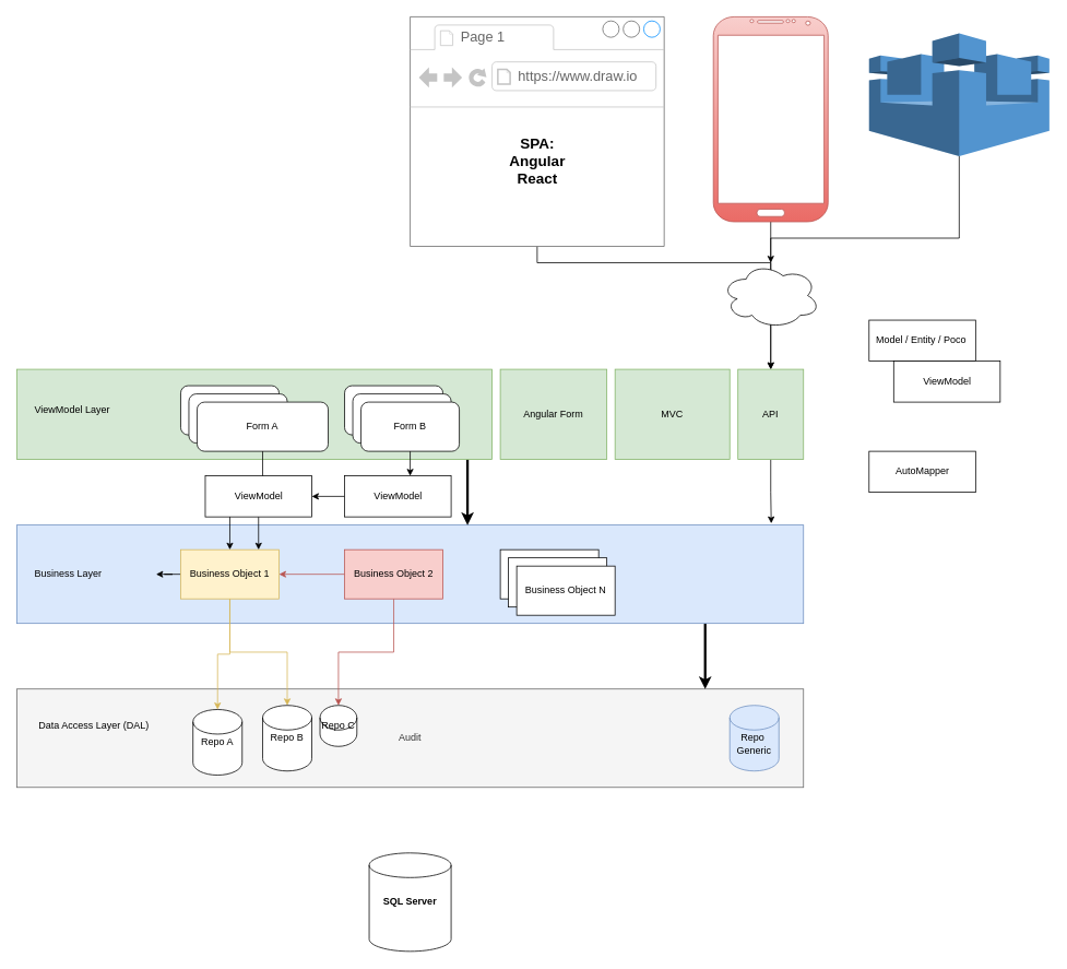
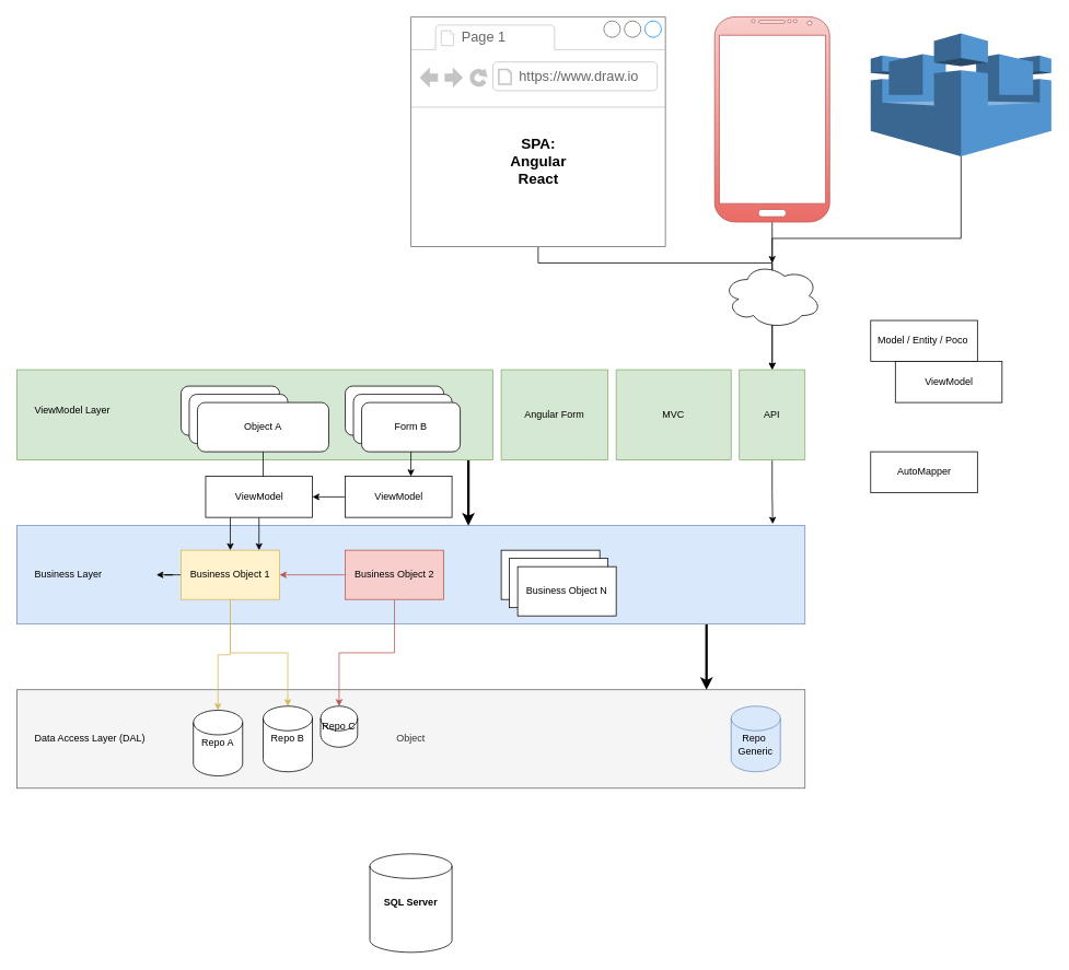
- <mxCell id="27" value="Form A" style="rounded=1;whiteSpace=wrap;html=1;align=center;" parent="1" vertex="1"><mxGeometry x="240" y="490" width="160" height="60" as="geometry" /></mxCell>
+ <mxCell id="27" value="Object A" style="rounded=1;whiteSpace=wrap;html=1;align=center;" parent="1" vertex="1"><mxGeometry x="240" y="490" width="160" height="60" as="geometry" /></mxCell>
- <mxCell id="3" value="Data Access Layer (DAL)" style="text;html=1;strokeColor=none;fillColor=none;align=left;verticalAlign=middle;whiteSpace=wrap;rounded=0;" parent="1" vertex="1"><mxGeometry x="45" y="875" width="150" height="20" as="geometry" /></mxCell>
+ <mxCell id="3" value="Data Access Layer (DAL)" style="text;html=1;strokeColor=none;fillColor=none;align=left;verticalAlign=middle;whiteSpace=wrap;rounded=0;" parent="1" vertex="1"><mxGeometry x="40" y="890" width="150" height="20" as="geometry" /></mxCell>
- <mxCell id="2" value="Audit" style="rounded=0;whiteSpace=wrap;html=1;fillColor=#f5f5f5;strokeColor=#666666;fontColor=#333333;" parent="1" vertex="1"><mxGeometry x="20" y="840" width="960" height="120" as="geometry" /></mxCell>
+ <mxCell id="2" value="Object" style="rounded=0;whiteSpace=wrap;html=1;fillColor=#f5f5f5;strokeColor=#666666;fontColor=#333333;" parent="1" vertex="1"><mxGeometry x="20" y="840" width="960" height="120" as="geometry" /></mxCell>
